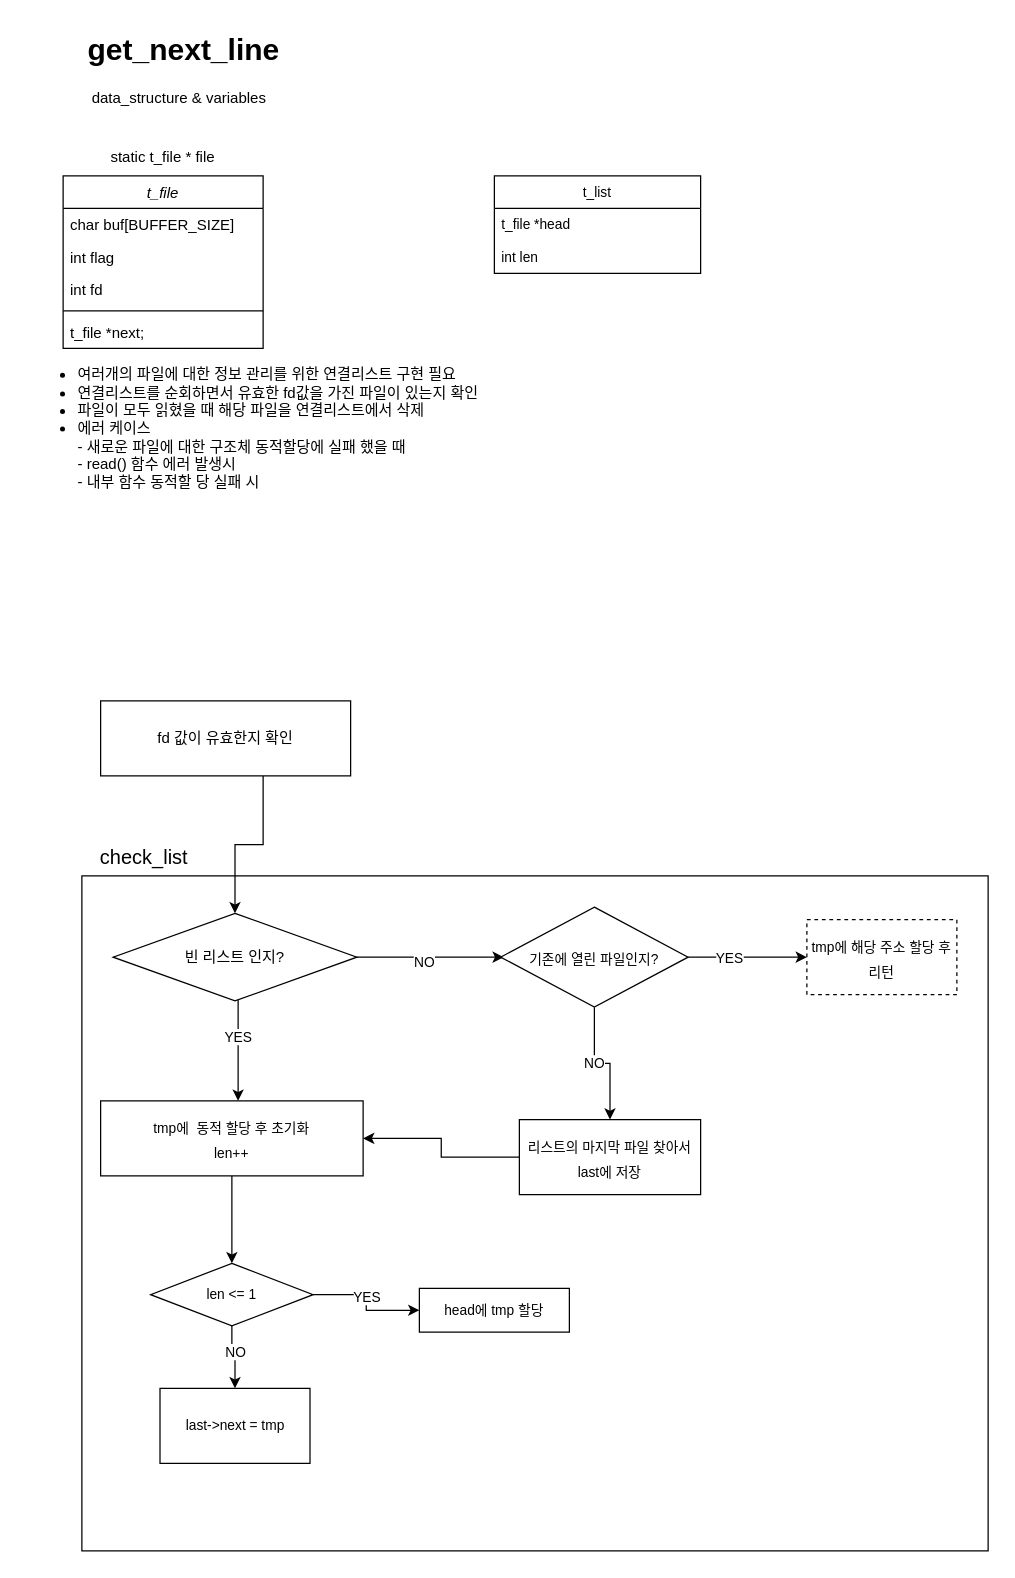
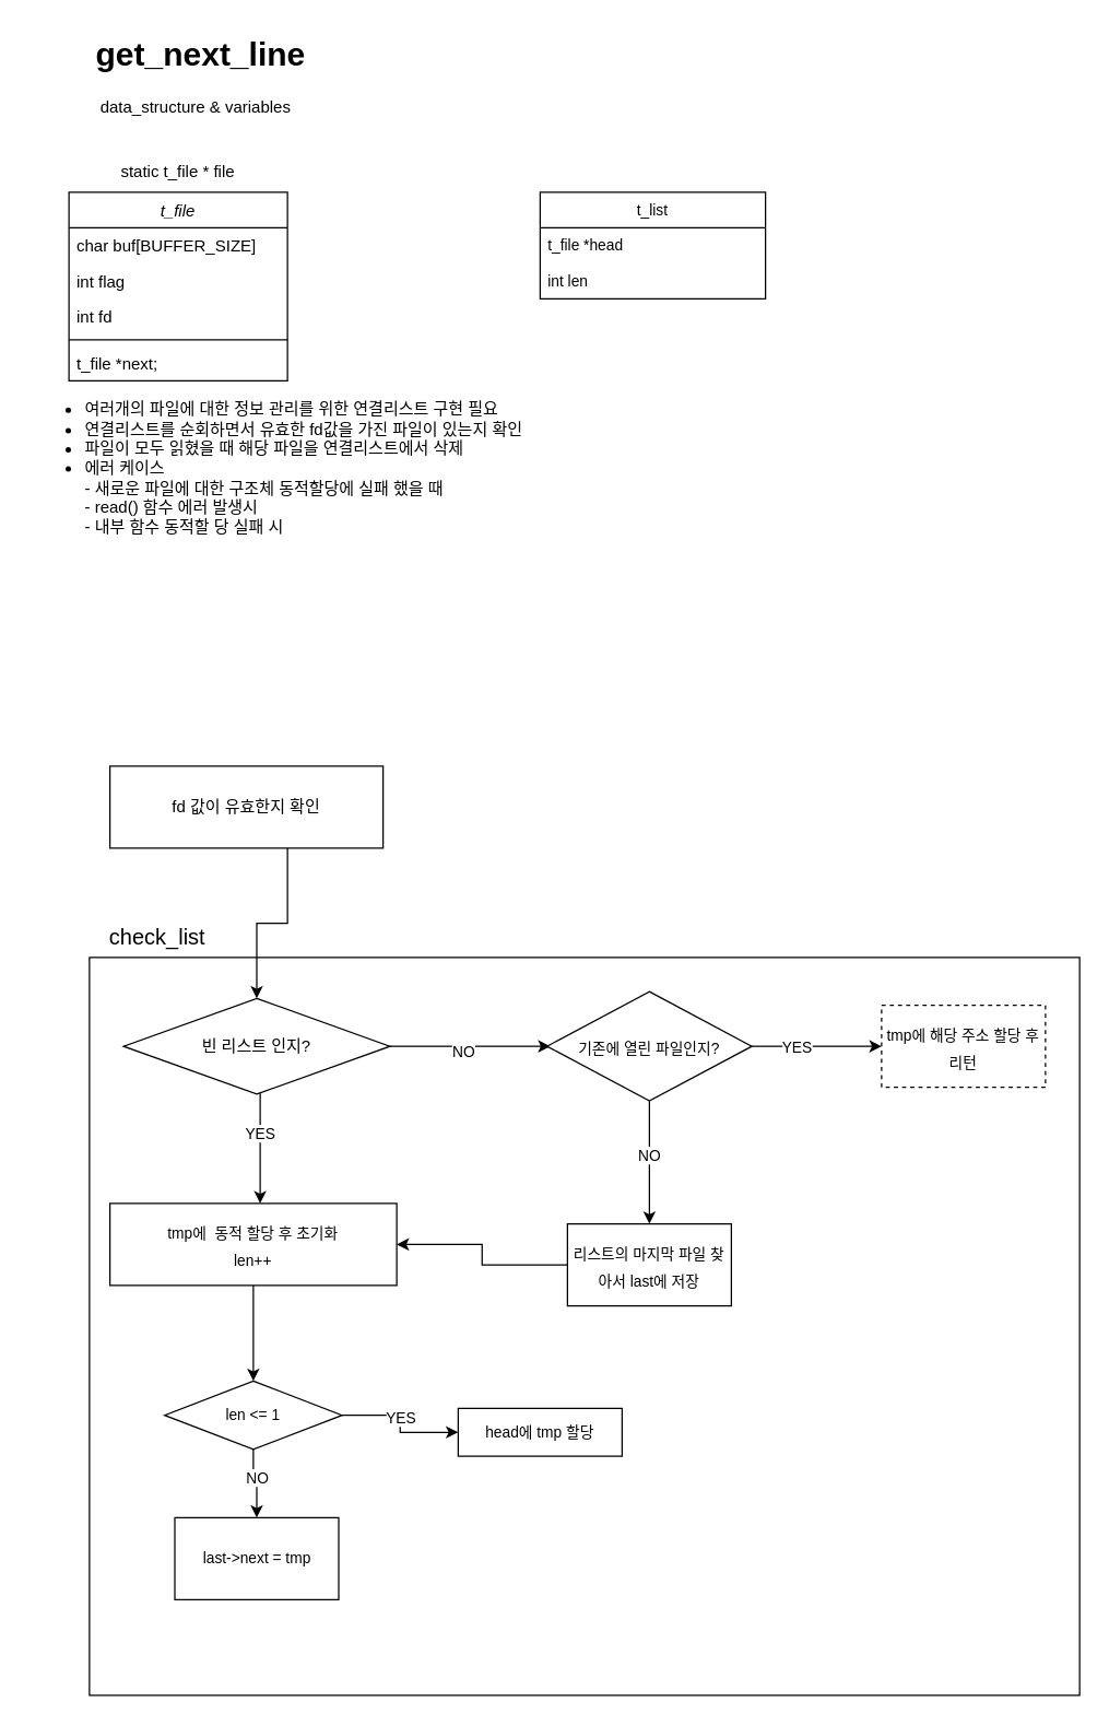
- <mxCell id="29" value="&lt;font style=&quot;font-size: 11px;&quot;&gt;리스트의 마지막 파일 찾아서 last에 저장&lt;br&gt;&lt;/font&gt;" style="whiteSpace=wrap;html=1;fontSize=16;" vertex="1" parent="1"><mxGeometry x="415" y="895" width="145" height="60" as="geometry" /></mxCell>
+ <mxCell id="29" value="&lt;font style=&quot;font-size: 11px;&quot;&gt;리스트의 마지막 파일 찾아서 last에 저장&lt;br&gt;&lt;/font&gt;" style="whiteSpace=wrap;html=1;fontSize=16;" vertex="1" parent="1"><mxGeometry x="415" y="895" width="120" height="60" as="geometry" /></mxCell>
